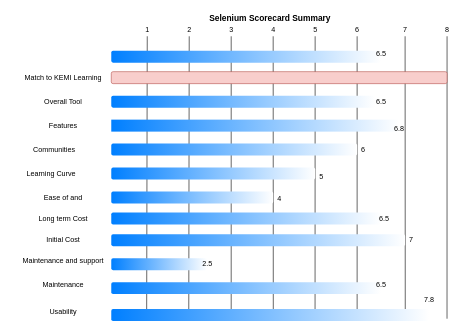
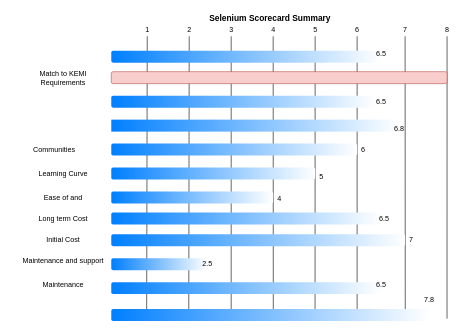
- <mxCell id="11" value="Match to KEMI Learning" style="text;html=1;strokeColor=none;fillColor=none;align=center;verticalAlign=middle;whiteSpace=wrap;rounded=0;labelBackgroundColor=#ffffff;" parent="1" vertex="1"><mxGeometry x="35" y="114" width="140" height="30" as="geometry" /></mxCell>
+ <mxCell id="11" value="Match to KEMI Requirements" style="text;html=1;strokeColor=none;fillColor=none;align=center;verticalAlign=middle;whiteSpace=wrap;rounded=0;labelBackgroundColor=#ffffff;" parent="1" vertex="1"><mxGeometry x="35" y="114" width="140" height="30" as="geometry" /></mxCell>
- <mxCell id="12" value="Overall Tool" style="text;html=1;strokeColor=none;fillColor=none;align=center;verticalAlign=middle;whiteSpace=wrap;rounded=0;labelBackgroundColor=#ffffff;" parent="1" vertex="1"><mxGeometry x="35" y="154" width="140" height="30" as="geometry" /></mxCell>
- <mxCell id="14" value="Features" style="text;html=1;strokeColor=none;fillColor=none;align=center;verticalAlign=middle;whiteSpace=wrap;rounded=0;labelBackgroundColor=#ffffff;" parent="1" vertex="1"><mxGeometry x="35" y="194" width="140" height="30" as="geometry" /></mxCell>
- <mxCell id="15" value="Learning Curve" style="text;html=1;strokeColor=none;fillColor=none;align=center;verticalAlign=middle;whiteSpace=wrap;rounded=0;labelBackgroundColor=#ffffff;" parent="1" vertex="1"><mxGeometry x="15" y="274" width="140" height="30" as="geometry" /></mxCell>
+ <mxCell id="15" value="Learning Curve" style="text;html=1;strokeColor=none;fillColor=none;align=center;verticalAlign=middle;whiteSpace=wrap;rounded=0;labelBackgroundColor=#ffffff;" parent="1" vertex="1"><mxGeometry x="35" y="274" width="140" height="30" as="geometry" /></mxCell>
- <mxCell id="28" value="Usability" style="text;html=1;strokeColor=none;fillColor=none;align=center;verticalAlign=middle;whiteSpace=wrap;rounded=0;labelBackgroundColor=#ffffff;" parent="1" vertex="1"><mxGeometry x="35" y="505" width="140" height="30" as="geometry" /></mxCell>
